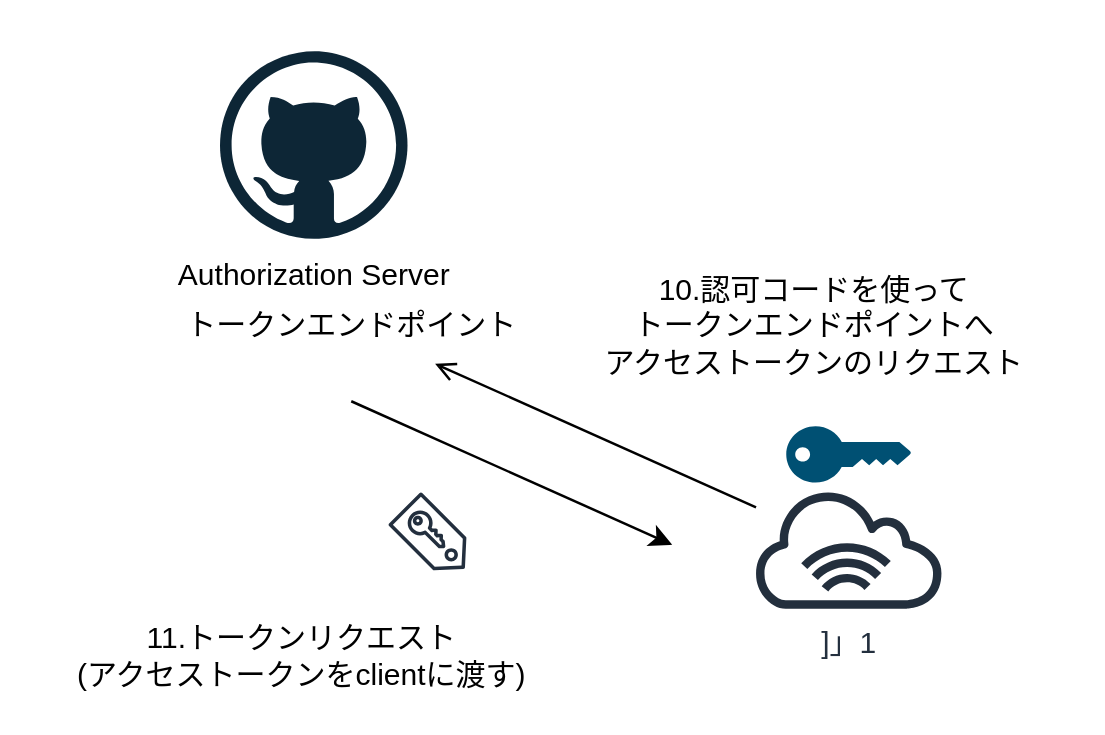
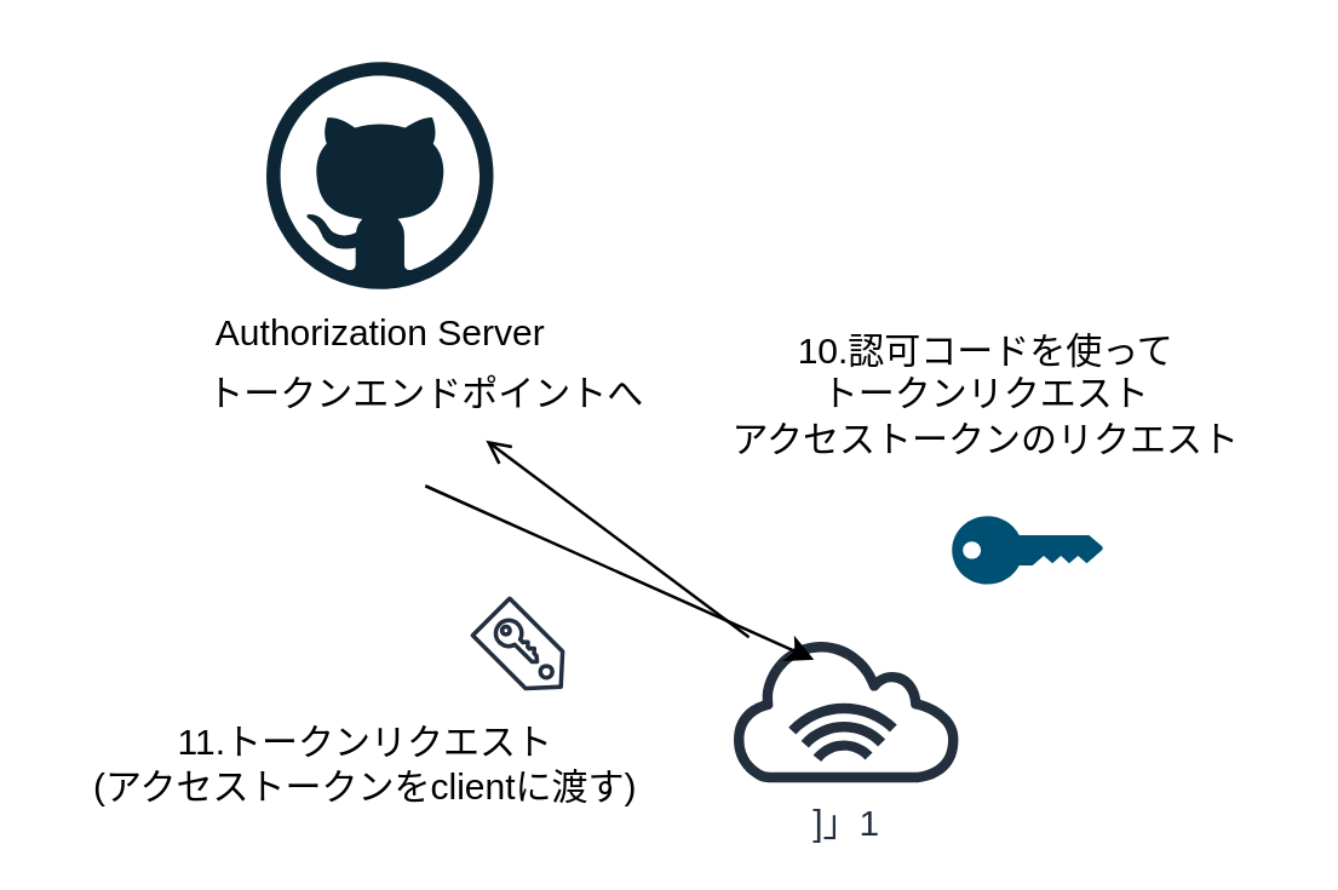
- <mxCell id="8" value="トークンエンドポイント" style="text;html=1;align=center;verticalAlign=middle;resizable=0;points=[];autosize=1;strokeColor=none;fillColor=none;" vertex="1" parent="1"><mxGeometry x="60" y="115" width="160" height="30" as="geometry" /></mxCell>
+ <mxCell id="8" value="トークンエンドポイントへ" style="text;html=1;align=center;verticalAlign=middle;resizable=0;points=[];autosize=1;strokeColor=none;fillColor=none;" vertex="1" parent="1"><mxGeometry x="60" y="115" width="160" height="30" as="geometry" /></mxCell>
- <mxCell id="7" value="10.認可コードを使って&lt;br&gt;トークンエンドポイントへ&lt;br&gt;アクセストークンのリクエスト" style="text;html=1;align=center;verticalAlign=middle;resizable=0;points=[];autosize=1;strokeColor=none;fillColor=none;" vertex="1" parent="1"><mxGeometry x="230" y="100" width="190" height="60" as="geometry" /></mxCell>
+ <mxCell id="7" value="10.認可コードを使って&lt;br&gt;トークンリクエスト&lt;br&gt;アクセストークンのリクエスト" style="text;html=1;align=center;verticalAlign=middle;resizable=0;points=[];autosize=1;strokeColor=none;fillColor=none;" vertex="1" parent="1"><mxGeometry x="230" y="100" width="190" height="60" as="geometry" /></mxCell>
- <mxCell id="5" value="]」1" style="sketch=0;outlineConnect=0;fontColor=#232F3E;gradientColor=none;fillColor=#232F3D;strokeColor=none;dashed=0;verticalLabelPosition=bottom;verticalAlign=top;align=center;html=1;fontSize=12;fontStyle=0;aspect=fixed;pointerEvents=1;shape=mxgraph.aws4.internet_alt1;" parent="1" vertex="1"><mxGeometry x="300" y="195" width="78" height="48" as="geometry" /></mxCell>
+ <mxCell id="5" value="]」1" style="sketch=0;outlineConnect=0;fontColor=#232F3E;gradientColor=none;fillColor=#232F3D;strokeColor=none;dashed=0;verticalLabelPosition=bottom;verticalAlign=top;align=center;html=1;fontSize=12;fontStyle=0;aspect=fixed;pointerEvents=1;shape=mxgraph.aws4.internet_alt1;" parent="1" vertex="1"><mxGeometry x="240" y="210" width="78" height="48" as="geometry" /></mxCell>
- <mxCell id="10" value="11.トークンリクエスト&lt;br&gt;(アクセストークンをclientに渡す)" style="text;html=1;align=center;verticalAlign=middle;resizable=0;points=[];autosize=1;strokeColor=none;fillColor=none;" vertex="1" parent="1"><mxGeometry x="20" y="241.5" width="200" height="40" as="geometry" /></mxCell>
+ <mxCell id="10" value="11.トークンリクエスト&lt;br&gt;(アクセストークンをclientに渡す)" style="text;html=1;align=center;verticalAlign=middle;resizable=0;points=[];autosize=1;strokeColor=none;fillColor=none;" vertex="1" parent="1"><mxGeometry x="20" y="231.5" width="200" height="40" as="geometry" /></mxCell>
